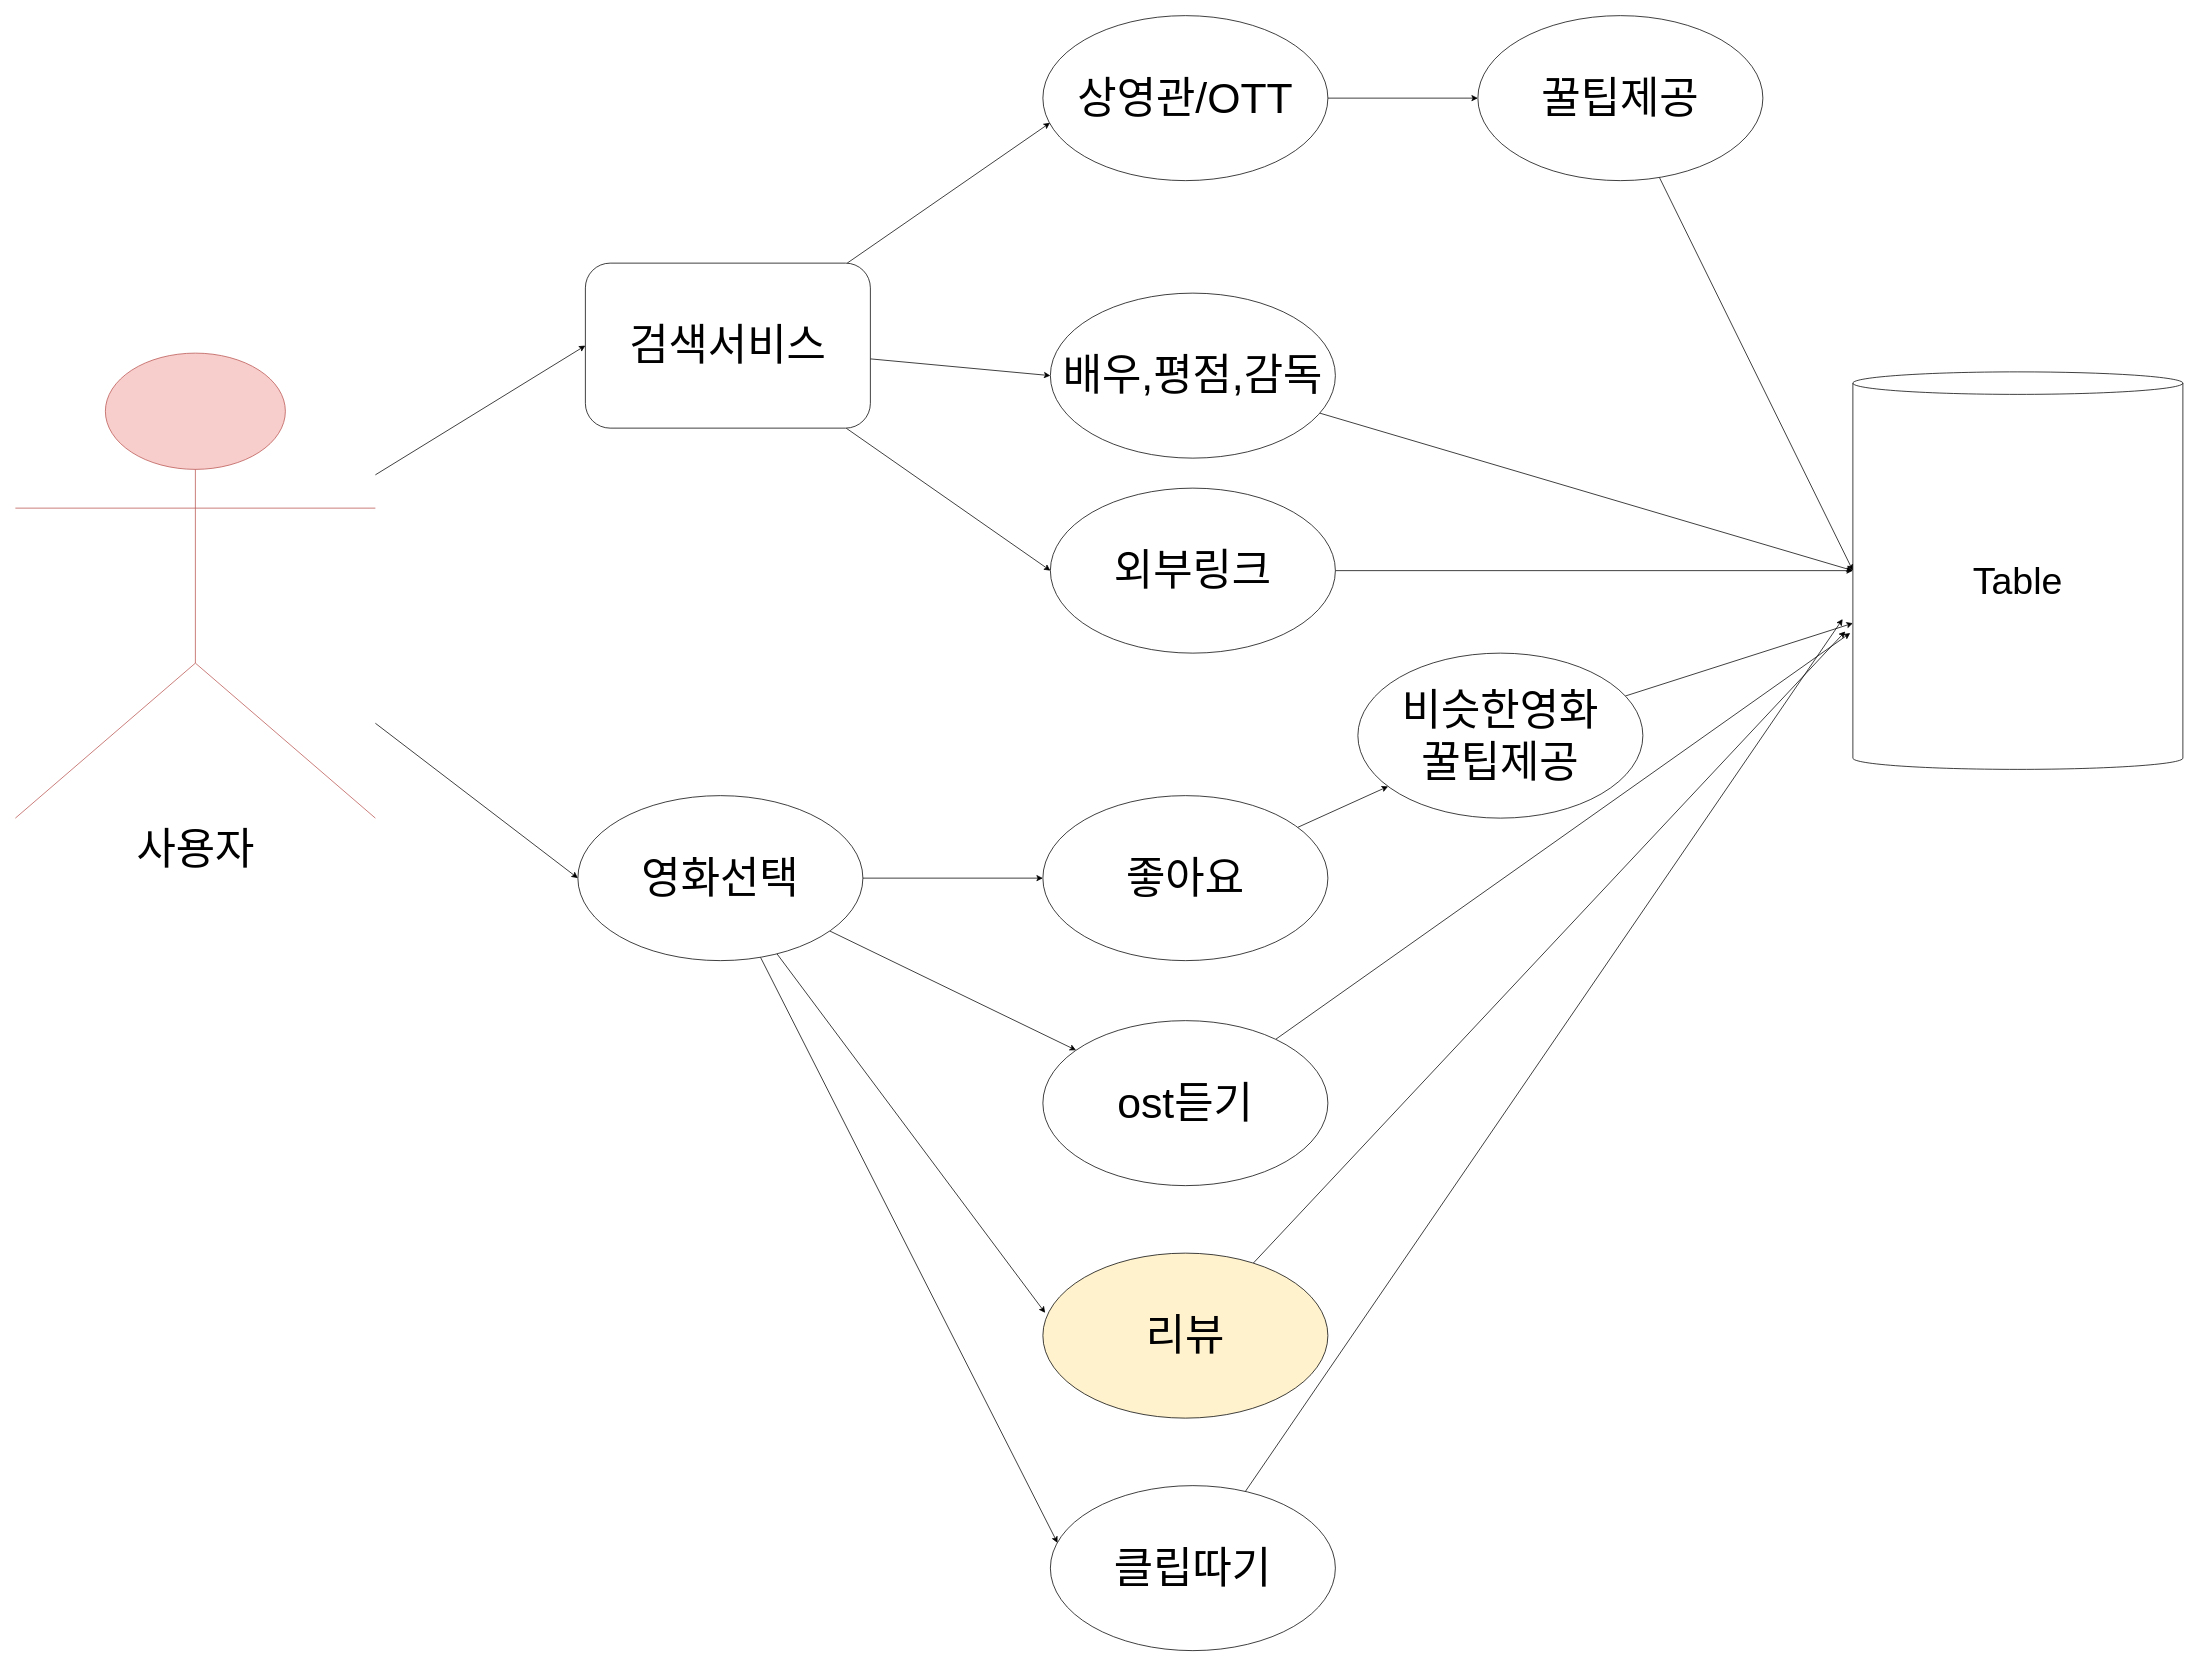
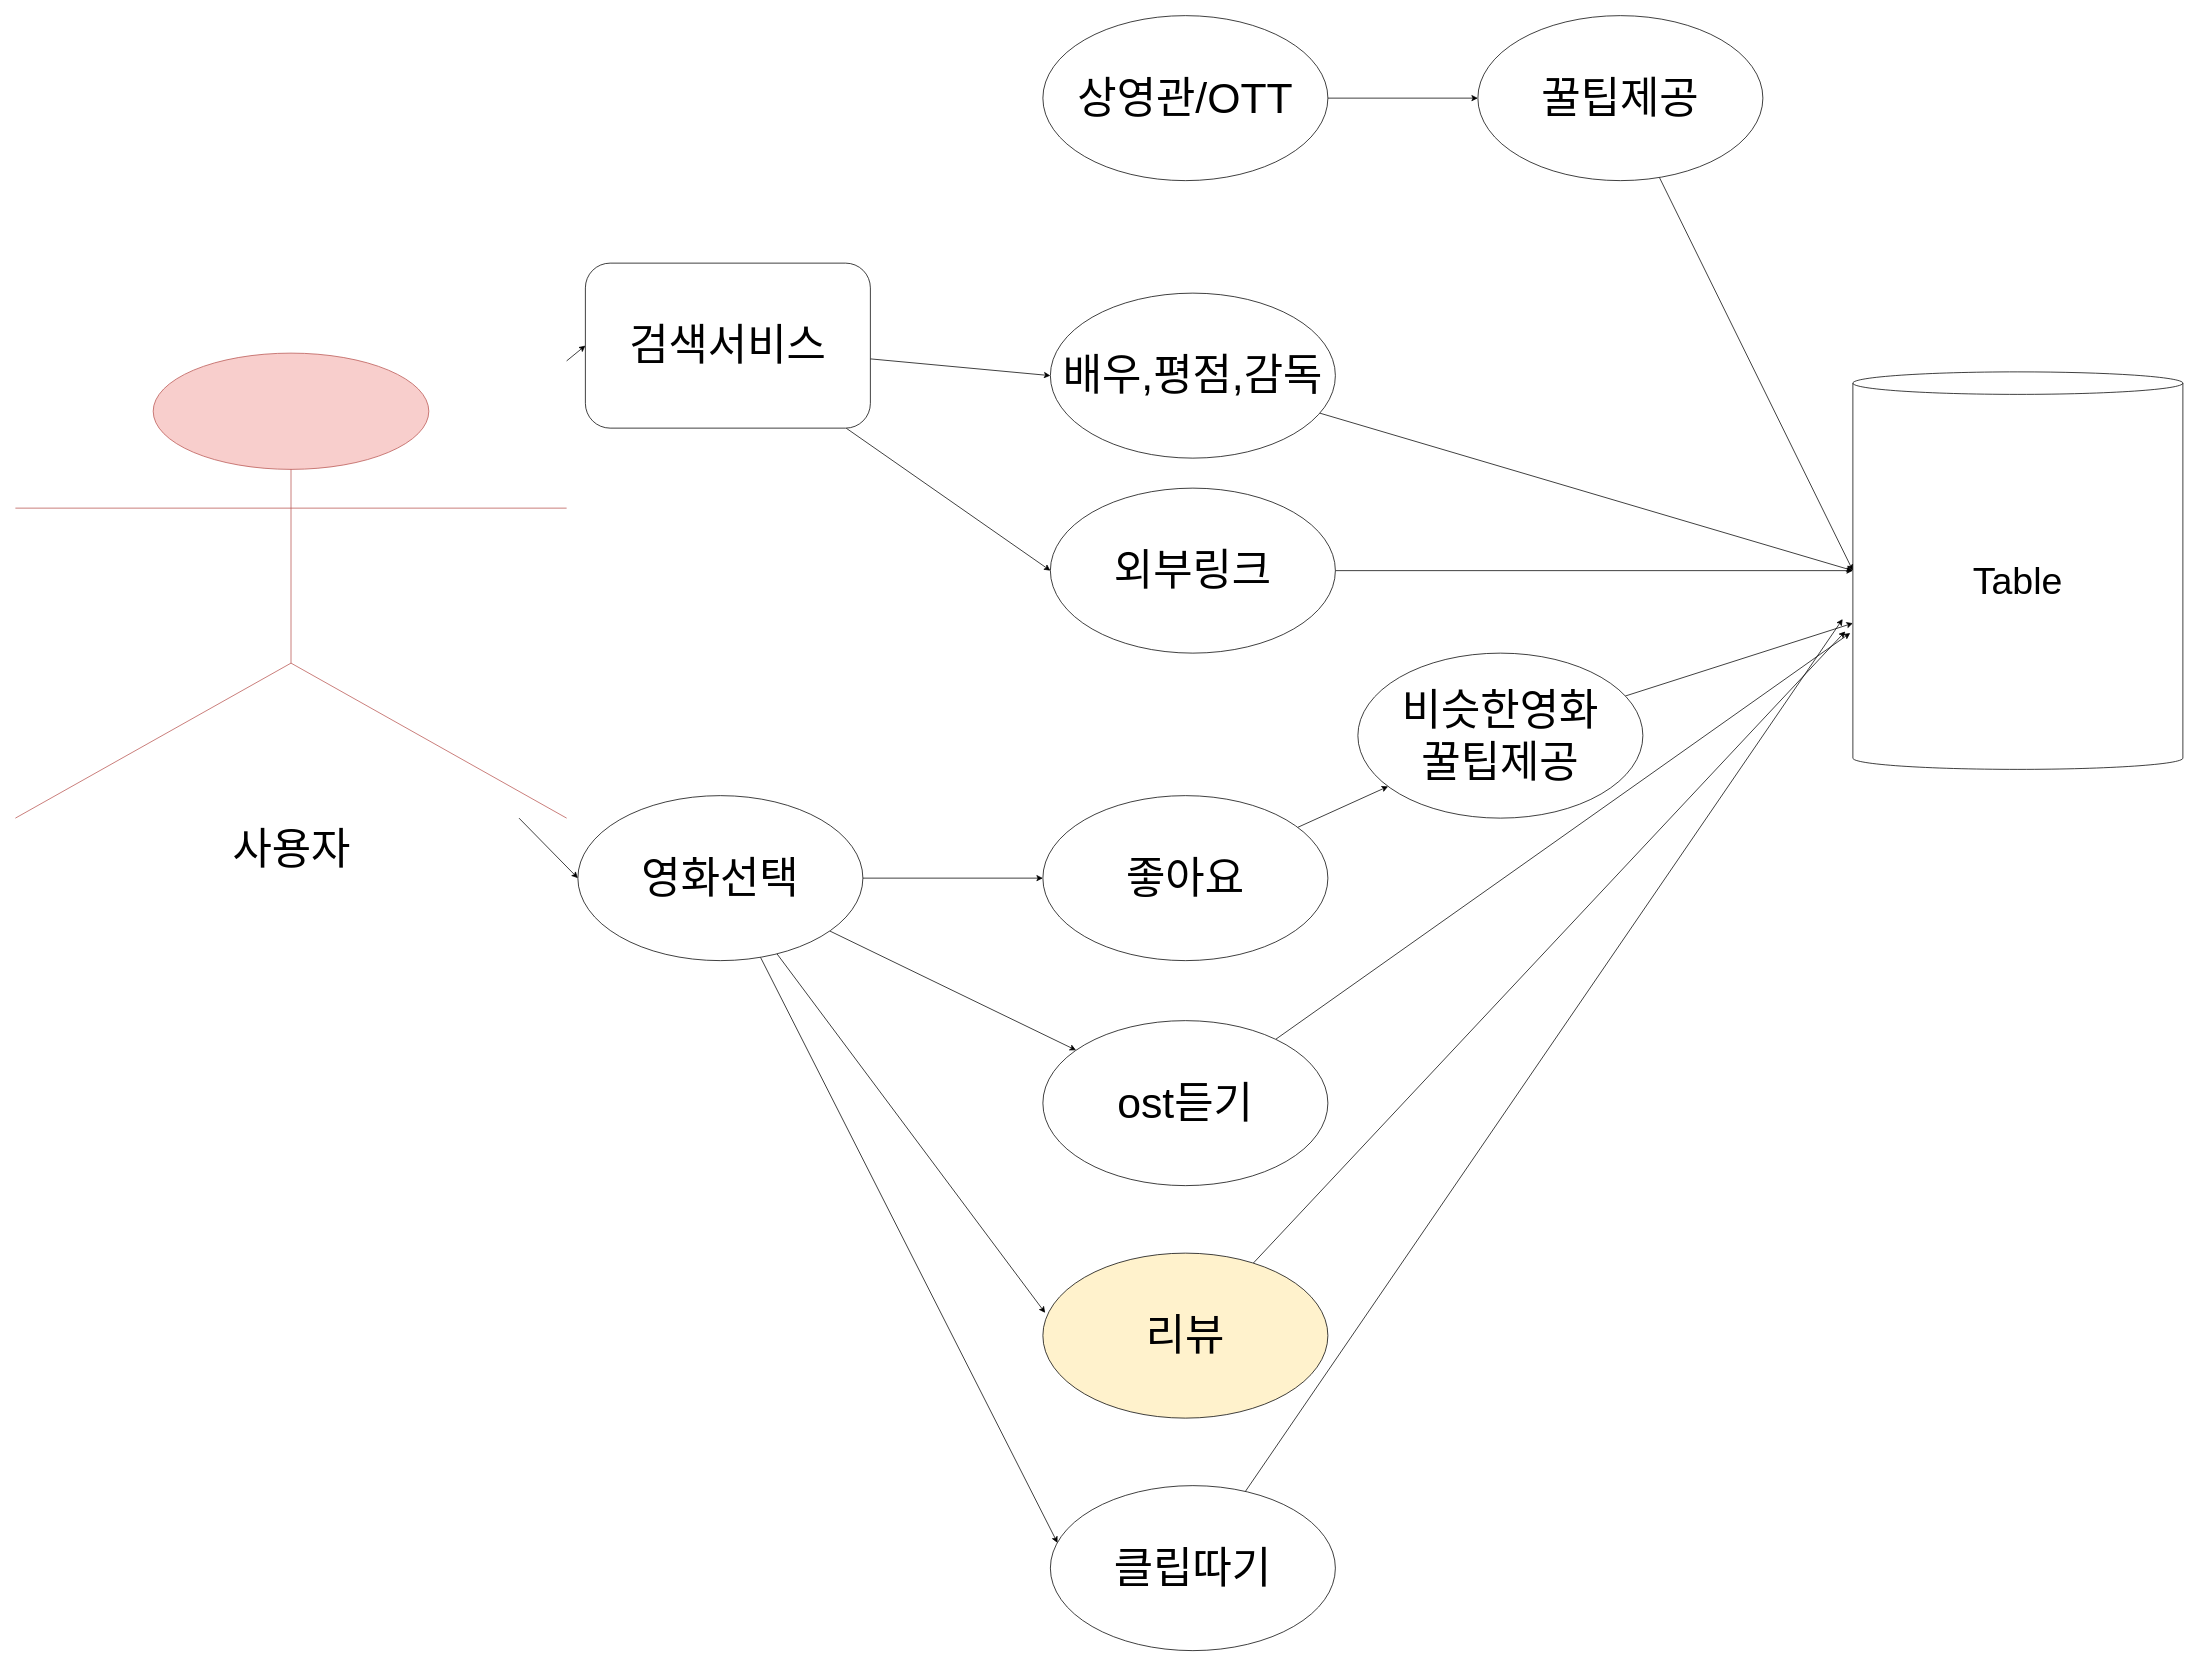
- <mxCell id="8" style="rounded=0;orthogonalLoop=1;jettySize=auto;html=1;entryX=0.025;entryY=0.65;entryDx=0;entryDy=0;entryPerimeter=0;" edge="1" parent="1" source="10" target="6"><mxGeometry relative="1" as="geometry" /></mxCell>
- <mxCell id="4" value="사용자&lt;br&gt;" style="shape=umlActor;verticalLabelPosition=bottom;verticalAlign=top;html=1;outlineConnect=0;fillColor=#f8cecc;strokeColor=#b85450;fontSize=57;" vertex="1" parent="1"><mxGeometry x="20" y="470" width="480" height="620" as="geometry" /></mxCell>
+ <mxCell id="4" value="사용자&lt;br&gt;" style="shape=umlActor;verticalLabelPosition=bottom;verticalAlign=top;html=1;outlineConnect=0;fillColor=#f8cecc;strokeColor=#b85450;fontSize=57;" vertex="1" parent="1"><mxGeometry x="20" y="470" width="735" height="620" as="geometry" /></mxCell>
